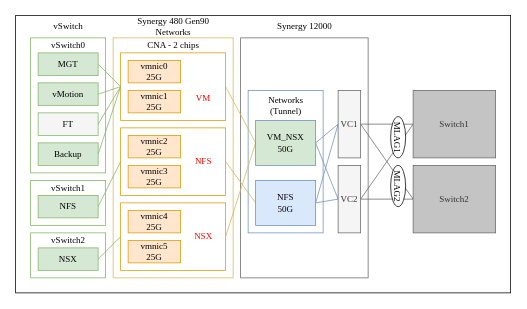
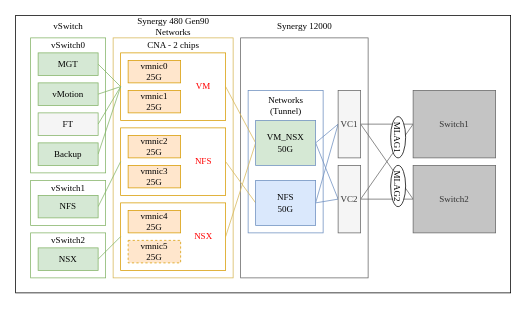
- <mxCell id="45" value="&lt;div&gt;VM&lt;/div&gt;" style="text;html=1;align=center;verticalAlign=middle;resizable=0;points=[];autosize=1;strokeColor=none;fillColor=none;sketch=0;fontFamily=Verdana;fontColor=#FF0000;" parent="1" vertex="1"><mxGeometry x="255" y="120" width="30" height="20" as="geometry" /></mxCell>
+ <mxCell id="45" value="&lt;div&gt;VM&lt;/div&gt;" style="text;html=1;align=center;verticalAlign=middle;resizable=0;points=[];autosize=1;strokeColor=none;fillColor=none;sketch=0;fontFamily=Verdana;fontColor=#FF0000;" parent="1" vertex="1"><mxGeometry x="255" y="105" width="30" height="20" as="geometry" /></mxCell>
- <mxCell id="52" value="&lt;div&gt;vmnic5&lt;/div&gt;&lt;div&gt;25G&lt;br&gt;&lt;/div&gt;" style="rounded=0;whiteSpace=wrap;html=1;fillColor=#ffe6cc;strokeColor=#d79b00;sketch=0;fontFamily=Verdana;" parent="1" vertex="1"><mxGeometry x="170" y="320" width="70" height="30" as="geometry" /></mxCell>
+ <mxCell id="52" value="&lt;div&gt;vmnic5&lt;/div&gt;&lt;div&gt;25G&lt;br&gt;&lt;/div&gt;" style="rounded=0;whiteSpace=wrap;html=1;fillColor=#ffe6cc;strokeColor=#d79b00;sketch=0;fontFamily=Verdana;dashed=1;" parent="1" vertex="1"><mxGeometry x="170" y="320" width="70" height="30" as="geometry" /></mxCell>
